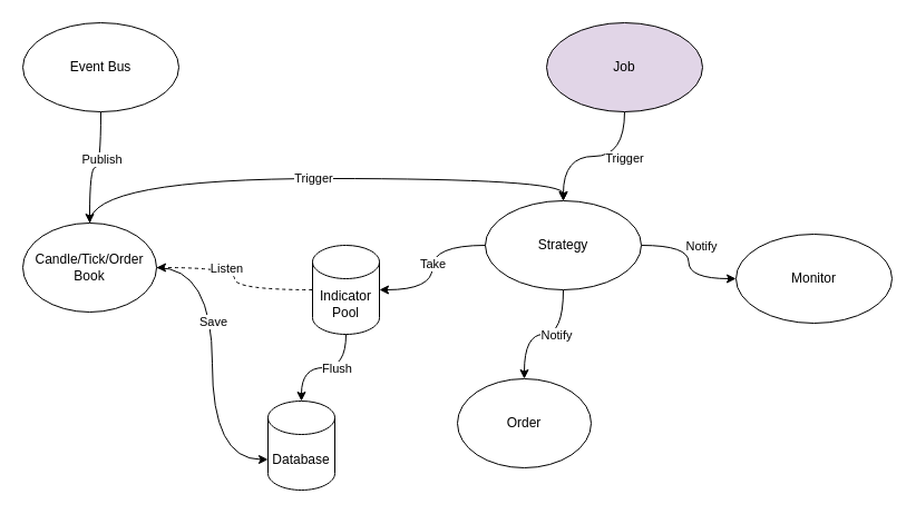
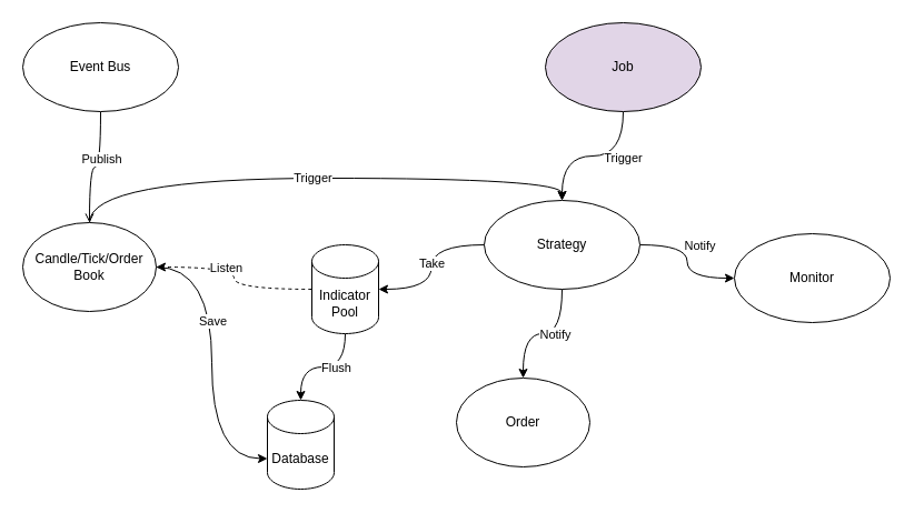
- <mxCell id="25" value="" style="edgeStyle=orthogonalEdgeStyle;rounded=0;orthogonalLoop=1;jettySize=auto;html=1;curved=1;" parent="1" source="27" target="11" edge="1"><mxGeometry relative="1" as="geometry" /></mxCell>
+ <mxCell id="25" value="" style="edgeStyle=orthogonalEdgeStyle;rounded=0;orthogonalLoop=1;jettySize=auto;html=1;curved=1;endArrow=open;" parent="1" source="27" target="11" edge="1"><mxGeometry relative="1" as="geometry" /></mxCell>
